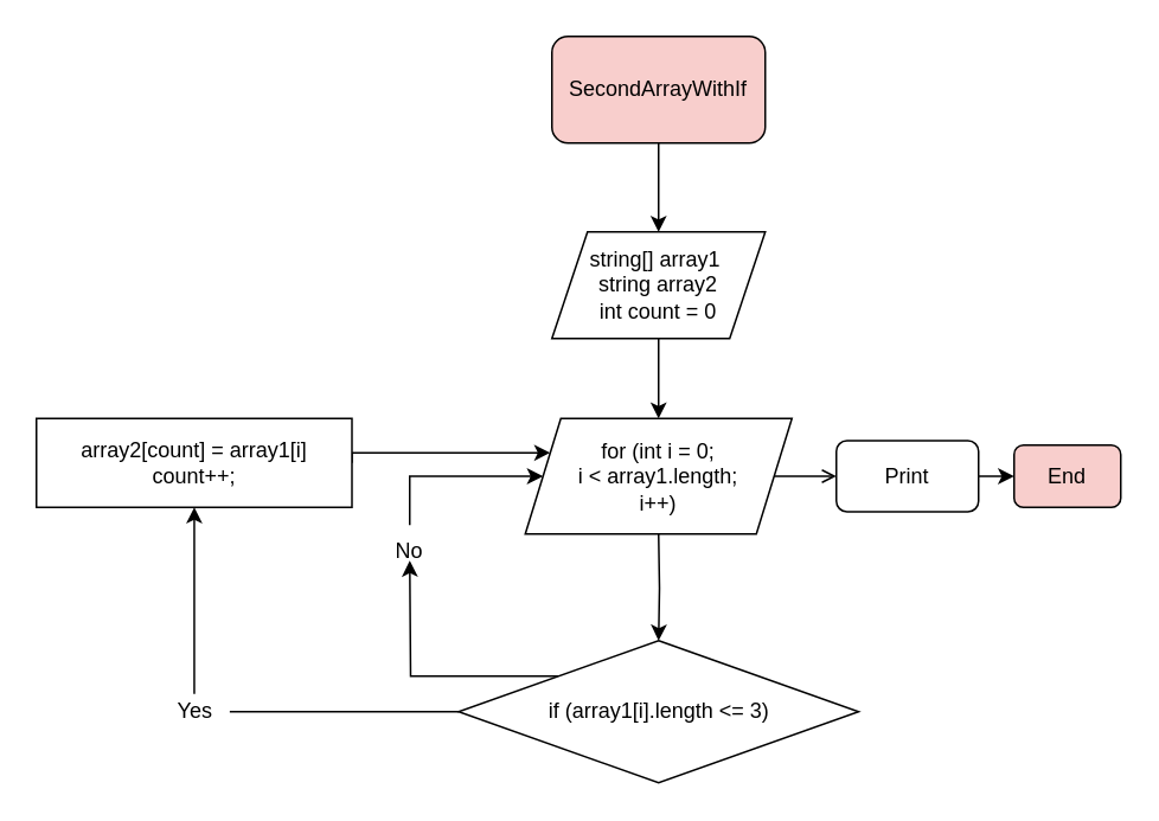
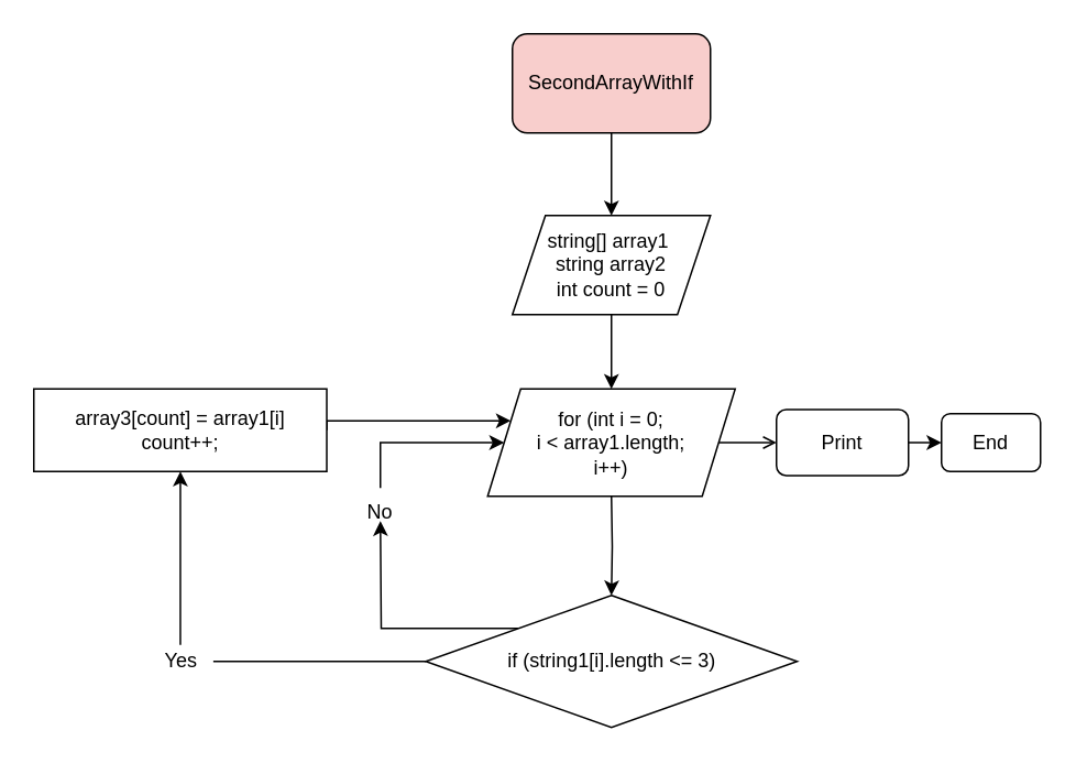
- <mxCell id="11" value="array2[count] = array1[i]&lt;br&gt;count++;" style="whiteSpace=wrap;html=1;" vertex="1" parent="1"><mxGeometry x="20" y="235" width="177.5" height="50" as="geometry" /></mxCell>
+ <mxCell id="11" value="array3[count] = array1[i]&lt;br&gt;count++;" style="whiteSpace=wrap;html=1;" vertex="1" parent="1"><mxGeometry x="20" y="235" width="177.5" height="50" as="geometry" /></mxCell>
- <mxCell id="18" value="End" style="rounded=1;whiteSpace=wrap;html=1;fillColor=#f8cecc;" vertex="1" parent="1"><mxGeometry x="570" y="250" width="60" height="35" as="geometry" /></mxCell>
+ <mxCell id="18" value="End" style="rounded=1;whiteSpace=wrap;html=1;" vertex="1" parent="1"><mxGeometry x="570" y="250" width="60" height="35" as="geometry" /></mxCell>
- <mxCell id="9" value="if (array1[i].length &amp;lt;= 3)" style="rhombus;whiteSpace=wrap;html=1;" vertex="1" parent="1"><mxGeometry x="257.5" y="360" width="225" height="80" as="geometry" /></mxCell>
+ <mxCell id="9" value="if (string1[i].length &amp;lt;= 3)" style="rhombus;whiteSpace=wrap;html=1;" vertex="1" parent="1"><mxGeometry x="257.5" y="360" width="225" height="80" as="geometry" /></mxCell>
